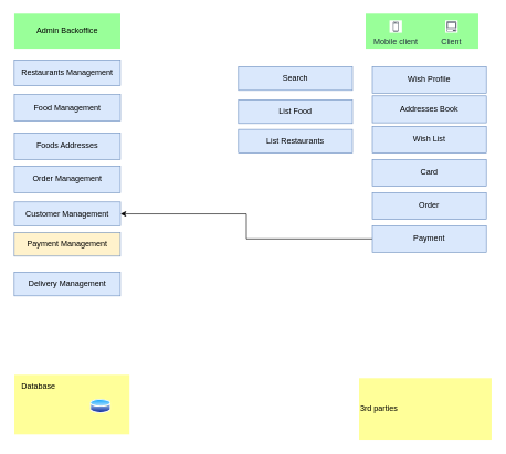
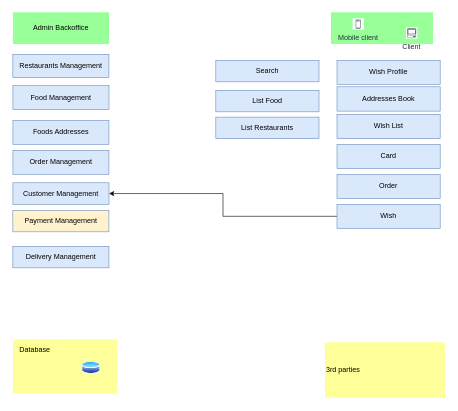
- <mxCell id="12" value="Client" style="outlineConnect=0;fontColor=#232F3E;gradientColor=none;strokeColor=#232F3E;fillColor=#ffffff;dashed=0;verticalLabelPosition=bottom;verticalAlign=top;align=center;html=1;fontSize=12;fontStyle=0;aspect=fixed;shape=mxgraph.aws4.resourceIcon;resIcon=mxgraph.aws4.client;" vertex="1" parent="1"><mxGeometry x="670.996" y="30.003" width="18.776" height="18.776" as="geometry" /></mxCell>
+ <mxCell id="12" value="Client" style="outlineConnect=0;fontColor=#232F3E;gradientColor=none;strokeColor=#232F3E;fillColor=#ffffff;dashed=0;verticalLabelPosition=bottom;verticalAlign=top;align=center;html=1;fontSize=12;fontStyle=0;aspect=fixed;shape=mxgraph.aws4.resourceIcon;resIcon=mxgraph.aws4.client;" vertex="1" parent="1"><mxGeometry x="675.996" y="45.003" width="18.776" height="18.776" as="geometry" /></mxCell>
- <mxCell id="17" value="Payment" style="rounded=0;whiteSpace=wrap;html=1;strokeColor=#6c8ebf;fillColor=#dae8fc;" vertex="1" parent="1"><mxGeometry x="561" y="340" width="171.97" height="40" as="geometry" /></mxCell>
+ <mxCell id="17" value="Wish" style="rounded=0;whiteSpace=wrap;html=1;strokeColor=#6c8ebf;fillColor=#dae8fc;" vertex="1" parent="1"><mxGeometry x="561" y="340" width="171.97" height="40" as="geometry" /></mxCell>
